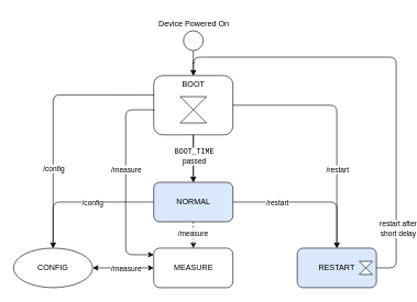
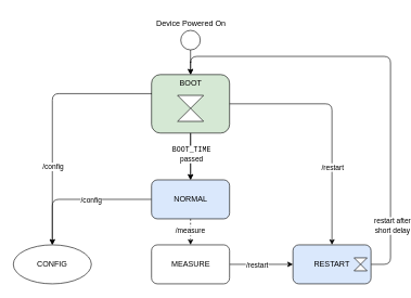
- <mxCell id="5" value="BOOT" style="rounded=1;whiteSpace=wrap;html=1;verticalAlign=top;" vertex="1" parent="1"><mxGeometry x="232.5" y="114" width="120" height="90" as="geometry" /></mxCell>
+ <mxCell id="5" value="BOOT" style="rounded=1;whiteSpace=wrap;html=1;verticalAlign=top;fillColor=#d5e8d4;" vertex="1" parent="1"><mxGeometry x="232.5" y="114" width="120" height="90" as="geometry" /></mxCell>
- <mxCell id="10" style="edgeStyle=orthogonalEdgeStyle;rounded=1;orthogonalLoop=1;jettySize=auto;html=1;curved=0;" edge="1" parent="1" source="12" target="27"><mxGeometry relative="1" as="geometry" /></mxCell>
- <mxCell id="11" value="/restart" style="edgeLabel;html=1;align=center;verticalAlign=middle;resizable=0;points=[];" vertex="1" connectable="0" parent="10"><mxGeometry x="-0.487" y="-3" relative="1" as="geometry"><mxPoint x="9" y="-3" as="offset" /></mxGeometry></mxCell>
- <mxCell id="15" style="edgeStyle=orthogonalEdgeStyle;rounded=1;orthogonalLoop=1;jettySize=auto;html=1;curved=0;exitX=0.006;exitY=0.589;exitDx=0;exitDy=0;exitPerimeter=0;" edge="1" parent="1" source="5" target="24"><mxGeometry relative="1" as="geometry"><Array as="points"><mxPoint x="233" y="166" /><mxPoint x="190" y="166" /><mxPoint x="190" y="386" /></Array></mxGeometry></mxCell>
- <mxCell id="16" value="/measure" style="edgeLabel;html=1;align=center;verticalAlign=middle;resizable=0;points=[];" vertex="1" connectable="0" parent="15"><mxGeometry x="0.12" y="-2" relative="1" as="geometry"><mxPoint x="2" y="-37" as="offset" /></mxGeometry></mxCell>
- <mxCell id="19" style="edgeStyle=orthogonalEdgeStyle;rounded=0;orthogonalLoop=1;jettySize=auto;html=1;startArrow=classic;startFill=1;" edge="1" parent="1" source="21" target="24"><mxGeometry relative="1" as="geometry" /></mxCell>
- <mxCell id="20" value="/measure" style="edgeLabel;html=1;align=center;verticalAlign=middle;resizable=0;points=[];" vertex="1" connectable="0" parent="19"><mxGeometry x="-0.074" y="-1" relative="1" as="geometry"><mxPoint x="7" y="-1" as="offset" /></mxGeometry></mxCell>
+ <mxCell id="22" style="edgeStyle=orthogonalEdgeStyle;rounded=0;orthogonalLoop=1;jettySize=auto;html=1;" edge="1" parent="1" source="24" target="27"><mxGeometry relative="1" as="geometry" /></mxCell>
+ <mxCell id="23" value="/restart" style="edgeLabel;html=1;align=center;verticalAlign=middle;resizable=0;points=[];" vertex="1" connectable="0" parent="22"><mxGeometry x="-0.139" y="-1" relative="1" as="geometry"><mxPoint as="offset" /></mxGeometry></mxCell>
